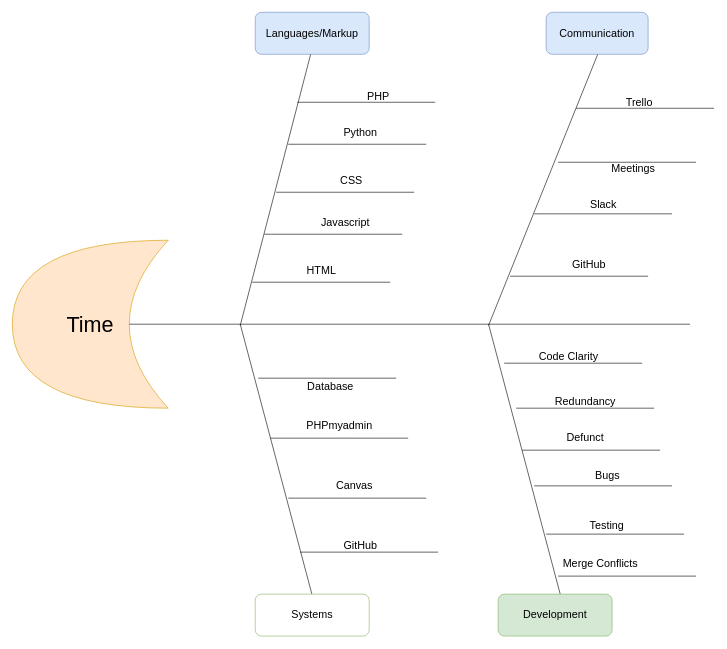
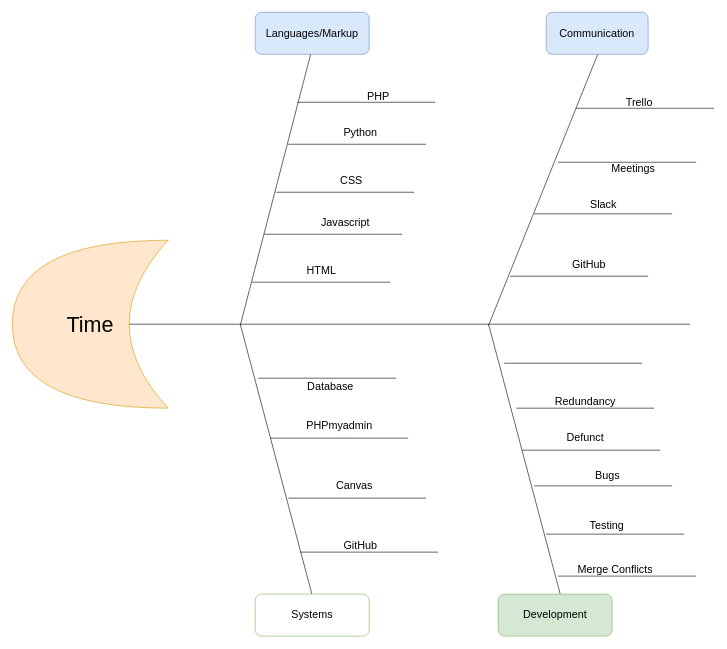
- <mxCell id="45" value="&lt;font style=&quot;font-size: 18px&quot;&gt;Code Clarity&lt;/font&gt;" style="text;html=1;align=center;verticalAlign=middle;resizable=0;points=[];autosize=1;" vertex="1" parent="1"><mxGeometry x="882" y="585" width="130" height="20" as="geometry" /></mxCell>
- <mxCell id="47" value="&lt;font style=&quot;font-size: 18px&quot;&gt;Merge Conflicts&lt;/font&gt;" style="text;html=1;align=center;verticalAlign=middle;resizable=0;points=[];autosize=1;" vertex="1" parent="1"><mxGeometry x="920" y="930" width="160" height="20" as="geometry" /></mxCell>
+ <mxCell id="47" value="&lt;font style=&quot;font-size: 18px&quot;&gt;Merge Conflicts&lt;/font&gt;" style="text;html=1;align=center;verticalAlign=middle;resizable=0;points=[];autosize=1;" vertex="1" parent="1"><mxGeometry x="945" y="940" width="160" height="20" as="geometry" /></mxCell>
